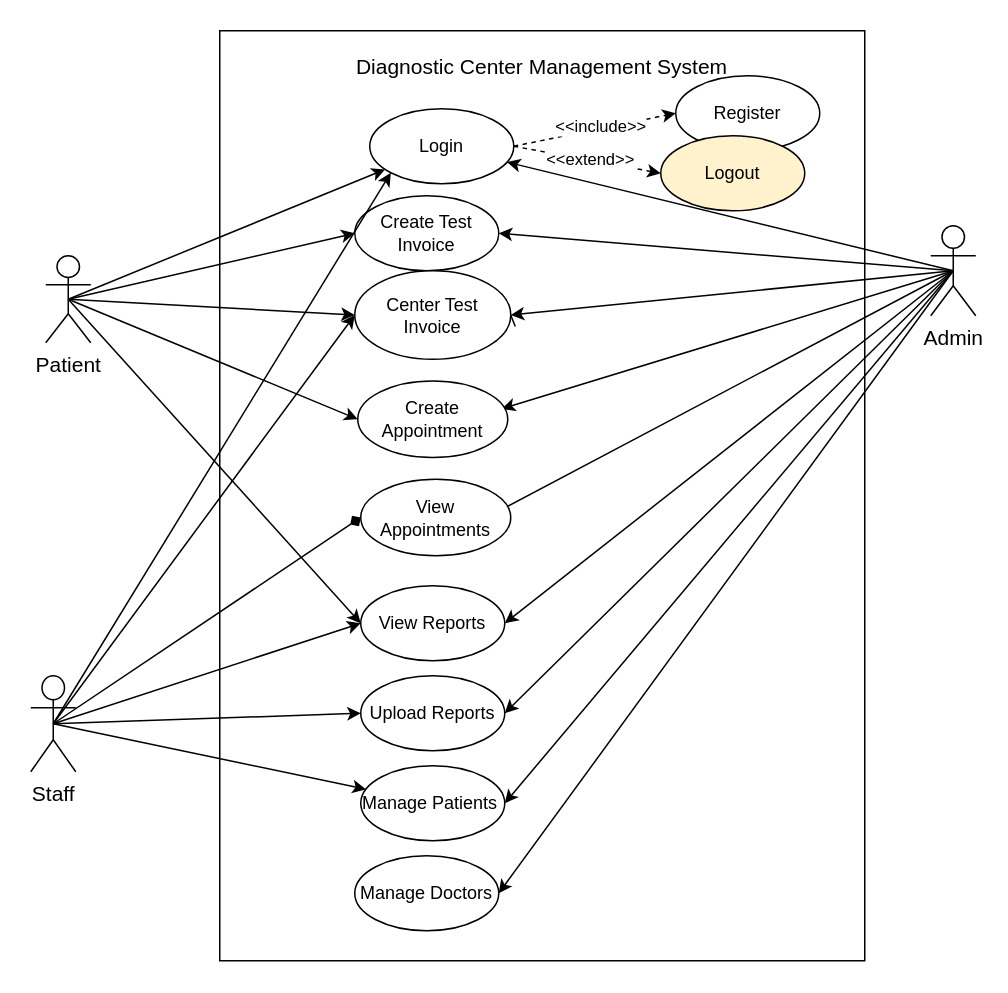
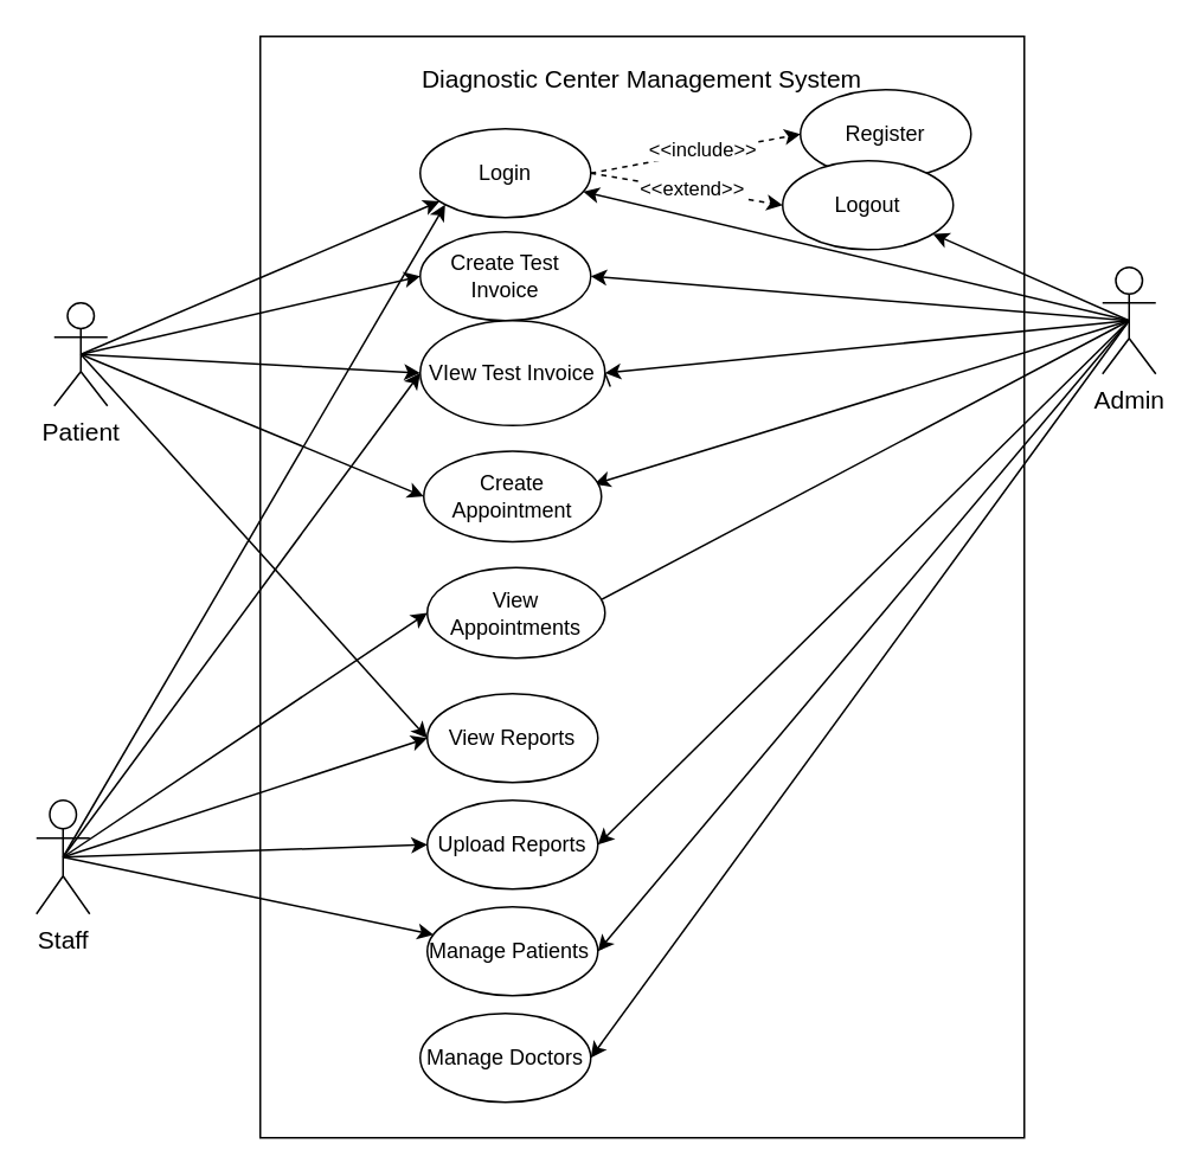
- <mxCell id="8" value="Login" style="ellipse;whiteSpace=wrap;html=1;" parent="1" vertex="1"><mxGeometry x="246" y="72" width="96" height="50" as="geometry" /></mxCell>
+ <mxCell id="8" value="Login" style="ellipse;whiteSpace=wrap;html=1;" parent="1" vertex="1"><mxGeometry x="236" y="72" width="96" height="50" as="geometry" /></mxCell>
- <mxCell id="42" value="Logout" style="ellipse;whiteSpace=wrap;html=1;fillColor=#fff2cc;" vertex="1" parent="1"><mxGeometry x="440" y="90" width="96" height="50" as="geometry" /></mxCell>
+ <mxCell id="42" value="Logout" style="ellipse;whiteSpace=wrap;html=1;" vertex="1" parent="1"><mxGeometry x="440" y="90" width="96" height="50" as="geometry" /></mxCell>
- <mxCell id="9" value="Center Test Invoice" style="ellipse;whiteSpace=wrap;html=1;" parent="1" vertex="1"><mxGeometry x="236" y="180" width="104" height="59" as="geometry" /></mxCell>
+ <mxCell id="9" value="VIew Test Invoice" style="ellipse;whiteSpace=wrap;html=1;" parent="1" vertex="1"><mxGeometry x="236" y="180" width="104" height="59" as="geometry" /></mxCell>
- <mxCell id="31" style="edgeStyle=none;rounded=0;orthogonalLoop=1;jettySize=auto;html=1;exitX=0.5;exitY=0.5;exitDx=0;exitDy=0;exitPerimeter=0;entryX=1;entryY=0.5;entryDx=0;entryDy=0;fontSize=14;" parent="1" source="37" target="10" edge="1"><mxGeometry relative="1" as="geometry" /></mxCell>
+ <mxCell id="31" style="edgeStyle=none;rounded=0;orthogonalLoop=1;jettySize=auto;html=1;exitX=0.5;exitY=0.5;exitDx=0;exitDy=0;exitPerimeter=0;fontSize=14;" parent="1" source="37" target="42" edge="1"><mxGeometry relative="1" as="geometry" /></mxCell>
- <mxCell id="26" style="edgeStyle=none;rounded=0;orthogonalLoop=1;jettySize=auto;html=1;exitX=0.5;exitY=0.5;exitDx=0;exitDy=0;exitPerimeter=0;entryX=0;entryY=0.5;entryDx=0;entryDy=0;endArrow=diamond;" parent="1" source="27" target="40" edge="1"><mxGeometry relative="1" as="geometry" /></mxCell>
+ <mxCell id="26" style="edgeStyle=none;rounded=0;orthogonalLoop=1;jettySize=auto;html=1;exitX=0.5;exitY=0.5;exitDx=0;exitDy=0;exitPerimeter=0;entryX=0;entryY=0.5;entryDx=0;entryDy=0;" parent="1" source="27" target="40" edge="1"><mxGeometry relative="1" as="geometry" /></mxCell>
